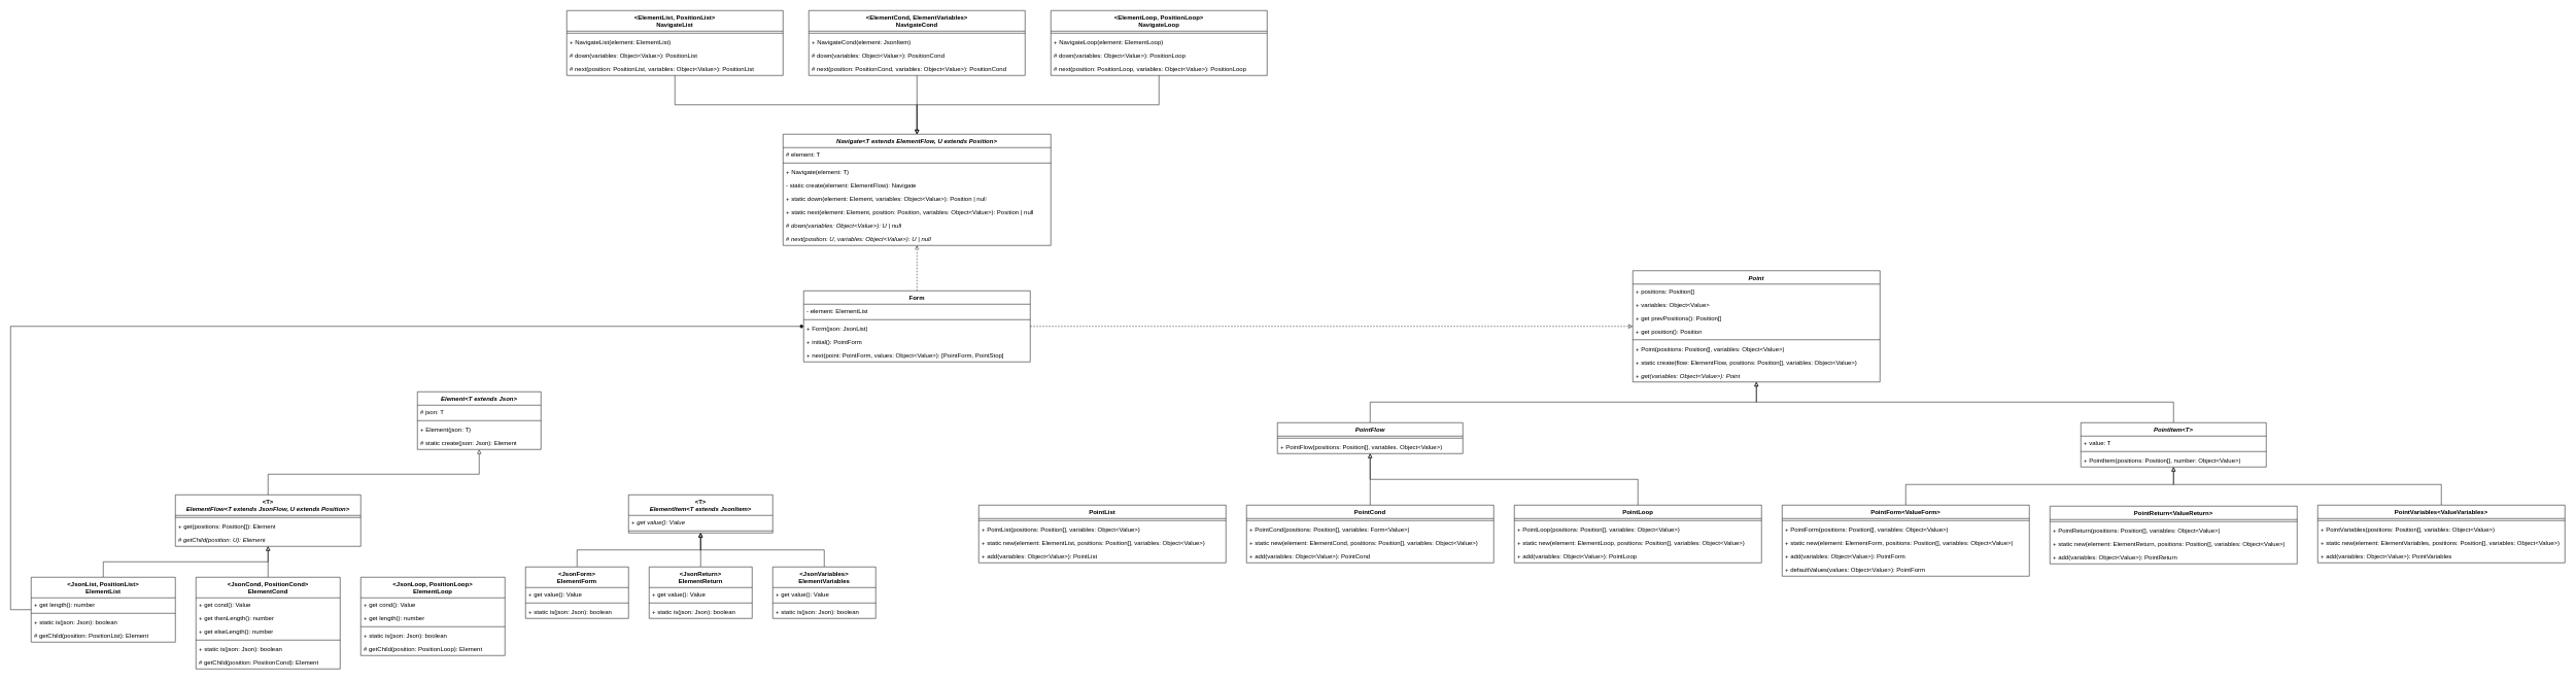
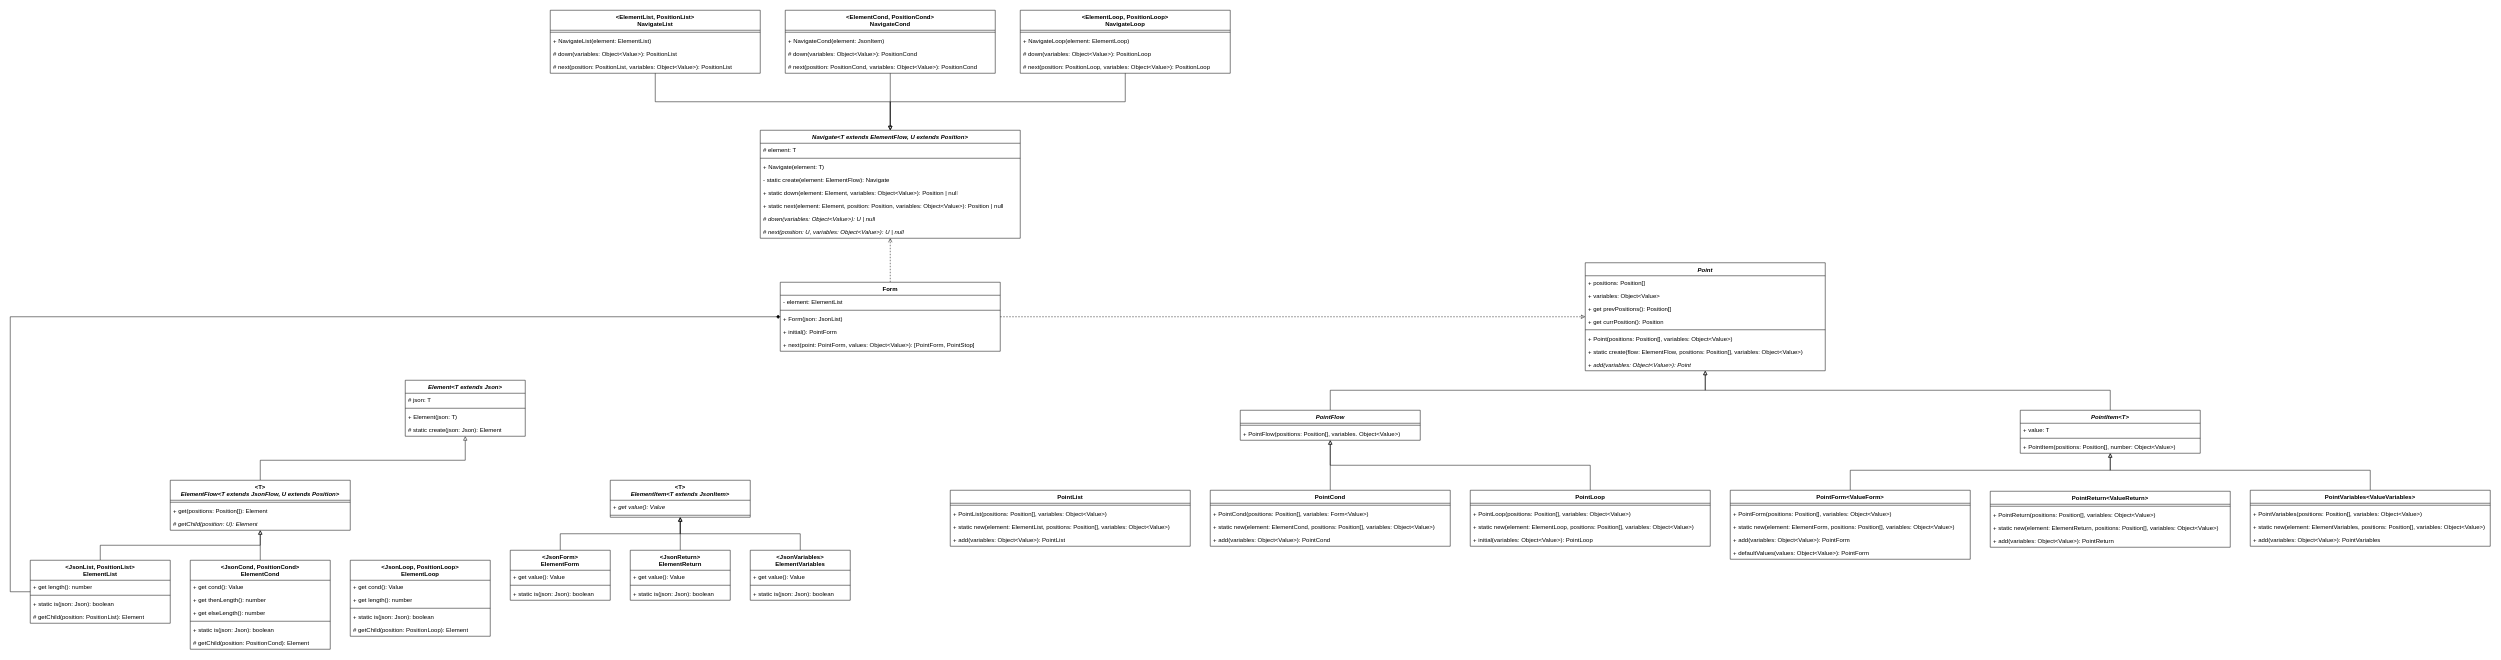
- <mxCell id="122" value="&amp;lt;ElementCond, ElementVariables&amp;gt;&lt;br&gt;NavigateCond" style="swimlane;fontStyle=1;align=center;verticalAlign=top;childLayout=stackLayout;horizontal=1;startSize=40;horizontalStack=0;resizeParent=1;resizeParentMax=0;resizeLast=0;collapsible=1;marginBottom=0;whiteSpace=wrap;html=1;" vertex="1" parent="1"><mxGeometry x="1570" y="20" width="420" height="126" as="geometry" /></mxCell>
+ <mxCell id="122" value="&amp;lt;ElementCond, PositionCond&amp;gt;&lt;br&gt;NavigateCond" style="swimlane;fontStyle=1;align=center;verticalAlign=top;childLayout=stackLayout;horizontal=1;startSize=40;horizontalStack=0;resizeParent=1;resizeParentMax=0;resizeLast=0;collapsible=1;marginBottom=0;whiteSpace=wrap;html=1;" vertex="1" parent="1"><mxGeometry x="1570" y="20" width="420" height="126" as="geometry" /></mxCell>
- <mxCell id="14" value="+ get position(): Position" style="text;strokeColor=none;fillColor=none;align=left;verticalAlign=top;spacingLeft=4;spacingRight=4;overflow=hidden;rotatable=0;points=[[0,0.5],[1,0.5]];portConstraint=eastwest;whiteSpace=wrap;html=1;" vertex="1" parent="10"><mxGeometry y="104" width="480" height="26" as="geometry" /></mxCell>
+ <mxCell id="14" value="+ get currPosition(): Position" style="text;strokeColor=none;fillColor=none;align=left;verticalAlign=top;spacingLeft=4;spacingRight=4;overflow=hidden;rotatable=0;points=[[0,0.5],[1,0.5]];portConstraint=eastwest;whiteSpace=wrap;html=1;" vertex="1" parent="10"><mxGeometry y="104" width="480" height="26" as="geometry" /></mxCell>
- <mxCell id="18" value="+ &lt;i&gt;get(variables: Object&amp;lt;Value&amp;gt;): Point&lt;/i&gt;" style="text;strokeColor=none;fillColor=none;align=left;verticalAlign=top;spacingLeft=4;spacingRight=4;overflow=hidden;rotatable=0;points=[[0,0.5],[1,0.5]];portConstraint=eastwest;whiteSpace=wrap;html=1;" vertex="1" parent="10"><mxGeometry y="190" width="480" height="26" as="geometry" /></mxCell>
+ <mxCell id="18" value="+ &lt;i&gt;add(variables: Object&amp;lt;Value&amp;gt;): Point&lt;/i&gt;" style="text;strokeColor=none;fillColor=none;align=left;verticalAlign=top;spacingLeft=4;spacingRight=4;overflow=hidden;rotatable=0;points=[[0,0.5],[1,0.5]];portConstraint=eastwest;whiteSpace=wrap;html=1;" vertex="1" parent="10"><mxGeometry y="190" width="480" height="26" as="geometry" /></mxCell>
- <mxCell id="138" value="+ add(variables: Object&amp;lt;Value&amp;gt;): PointLoop" style="text;strokeColor=none;fillColor=none;align=left;verticalAlign=top;spacingLeft=4;spacingRight=4;overflow=hidden;rotatable=0;points=[[0,0.5],[1,0.5]];portConstraint=eastwest;whiteSpace=wrap;html=1;" vertex="1" parent="134"><mxGeometry y="86" width="480" height="26" as="geometry" /></mxCell>
+ <mxCell id="138" value="+ initial(variables: Object&amp;lt;Value&amp;gt;): PointLoop" style="text;strokeColor=none;fillColor=none;align=left;verticalAlign=top;spacingLeft=4;spacingRight=4;overflow=hidden;rotatable=0;points=[[0,0.5],[1,0.5]];portConstraint=eastwest;whiteSpace=wrap;html=1;" vertex="1" parent="134"><mxGeometry y="86" width="480" height="26" as="geometry" /></mxCell>
